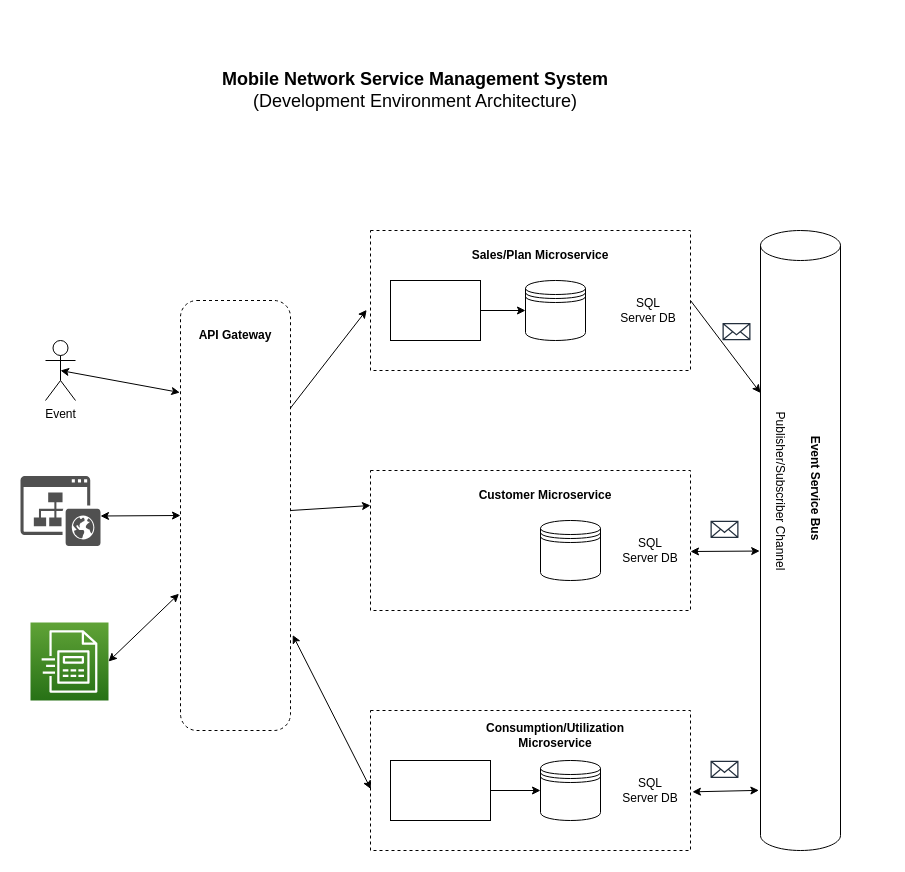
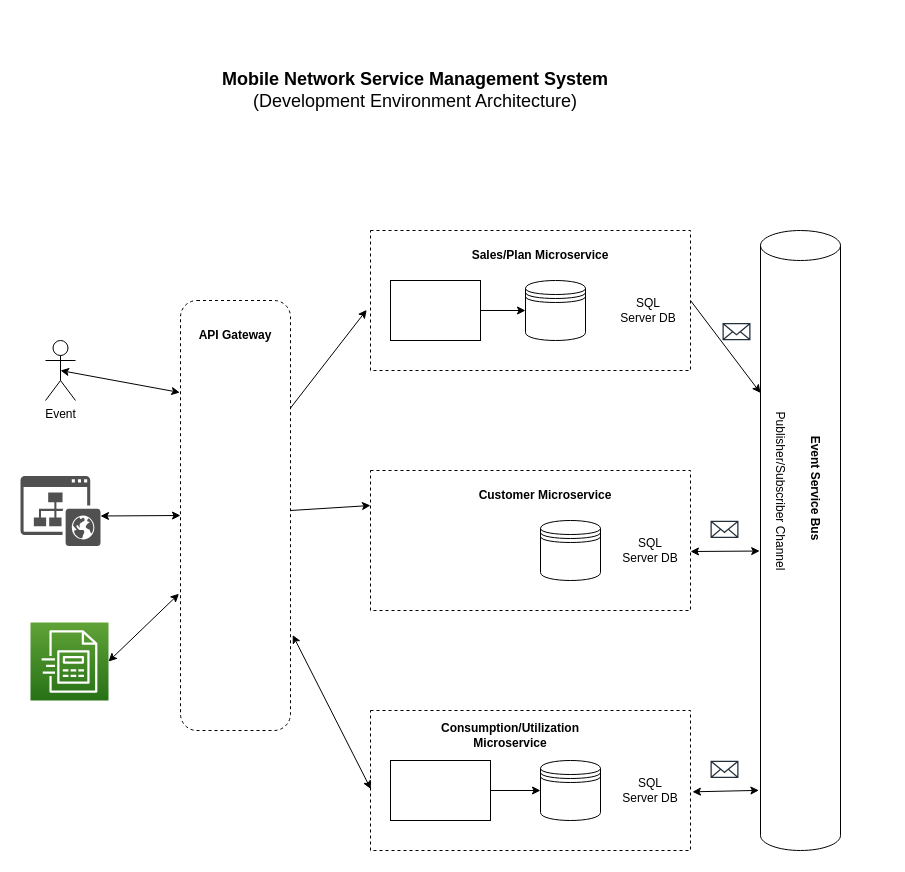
- <mxCell id="16" value="&lt;b&gt;Consumption/Utilization Microservice&lt;/b&gt;" style="text;html=1;strokeColor=none;fillColor=none;align=center;verticalAlign=middle;whiteSpace=wrap;rounded=0;dashed=1;" vertex="1" parent="1"><mxGeometry x="460" y="720" width="190" height="30" as="geometry" /></mxCell>
+ <mxCell id="16" value="&lt;b&gt;Consumption/Utilization Microservice&lt;/b&gt;" style="text;html=1;strokeColor=none;fillColor=none;align=center;verticalAlign=middle;whiteSpace=wrap;rounded=0;dashed=1;" vertex="1" parent="1"><mxGeometry x="415" y="720" width="190" height="30" as="geometry" /></mxCell>
